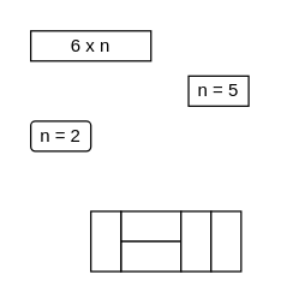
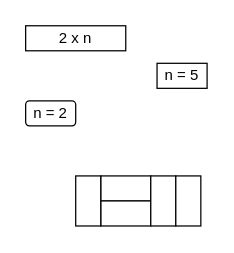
- <mxCell id="2" value="6 x n" style="rounded=0;whiteSpace=wrap;html=1;" vertex="1" parent="1"><mxGeometry x="20" y="20" width="80" height="20" as="geometry" /></mxCell>
+ <mxCell id="2" value="2 x n" style="rounded=0;whiteSpace=wrap;html=1;" vertex="1" parent="1"><mxGeometry x="20" y="20" width="80" height="20" as="geometry" /></mxCell>
